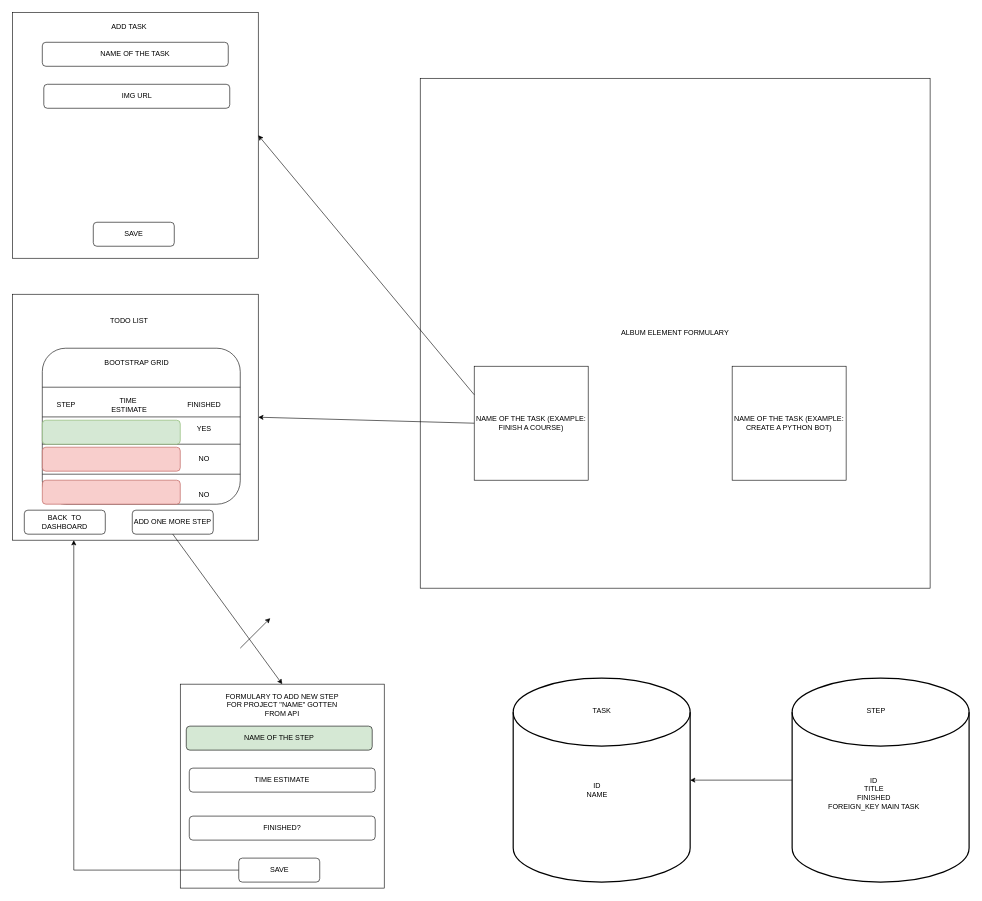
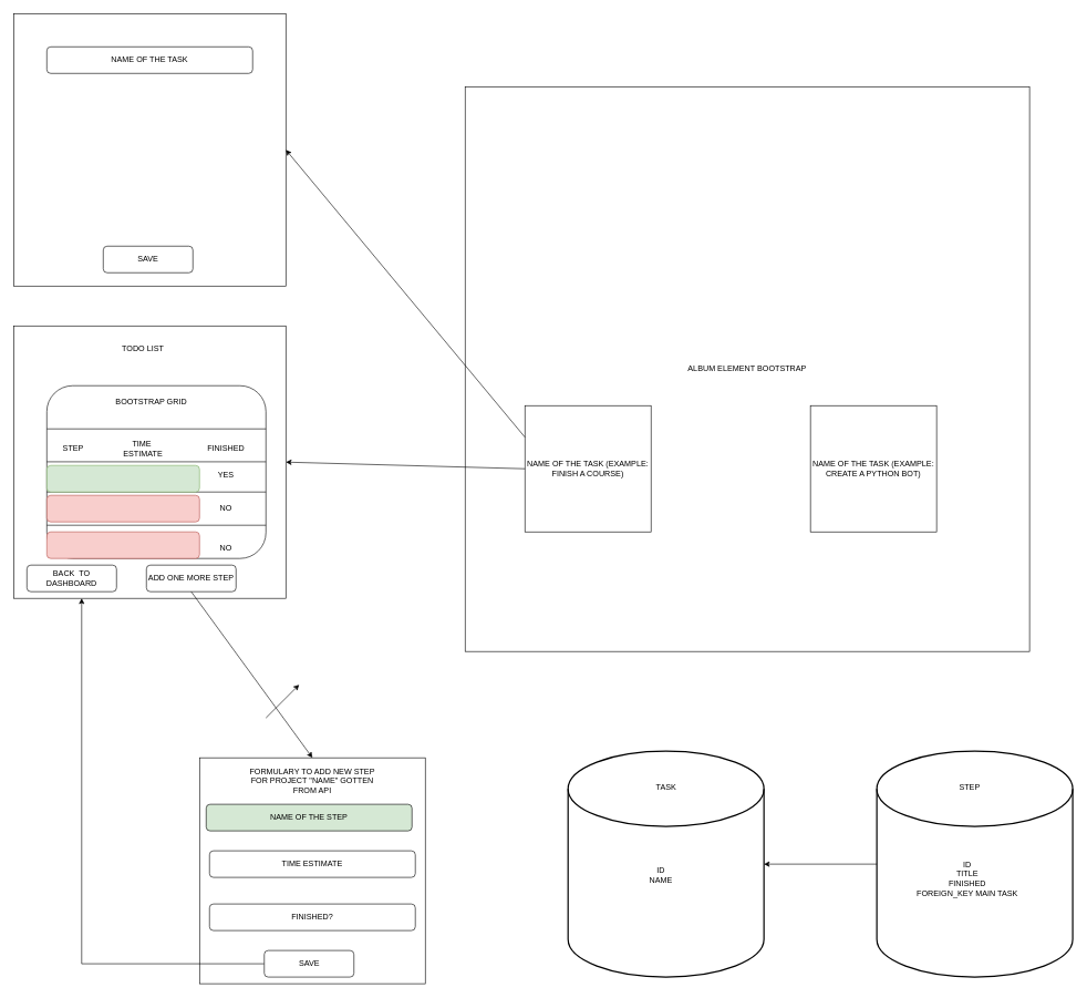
- <mxCell id="42" value="ADD TASK" style="text;html=1;strokeColor=none;fillColor=none;align=center;verticalAlign=middle;whiteSpace=wrap;rounded=0;" parent="1" vertex="1"><mxGeometry x="140" y="30" width="150" height="30" as="geometry" /></mxCell>
- <mxCell id="44" value="IMG URL" style="rounded=1;whiteSpace=wrap;html=1;" parent="1" vertex="1"><mxGeometry x="72.5" y="140" width="310" height="40" as="geometry" /></mxCell>
- <mxCell id="7" value="TODO LIST" style="text;html=1;strokeColor=none;fillColor=none;align=center;verticalAlign=middle;whiteSpace=wrap;rounded=0;" parent="1" vertex="1"><mxGeometry x="140" y="520" width="150" height="30" as="geometry" /></mxCell>
+ <mxCell id="7" value="TODO LIST" style="text;html=1;strokeColor=none;fillColor=none;align=center;verticalAlign=middle;whiteSpace=wrap;rounded=0;" parent="1" vertex="1"><mxGeometry x="140" y="510" width="150" height="30" as="geometry" /></mxCell>
- <mxCell id="2" value="ALBUM ELEMENT FORMULARY" style="whiteSpace=wrap;html=1;aspect=fixed;" parent="1" vertex="1"><mxGeometry x="700" y="130" width="850" height="850" as="geometry" /></mxCell>
+ <mxCell id="2" value="ALBUM ELEMENT BOOTSTRAP" style="whiteSpace=wrap;html=1;aspect=fixed;" parent="1" vertex="1"><mxGeometry x="700" y="130" width="850" height="850" as="geometry" /></mxCell>
